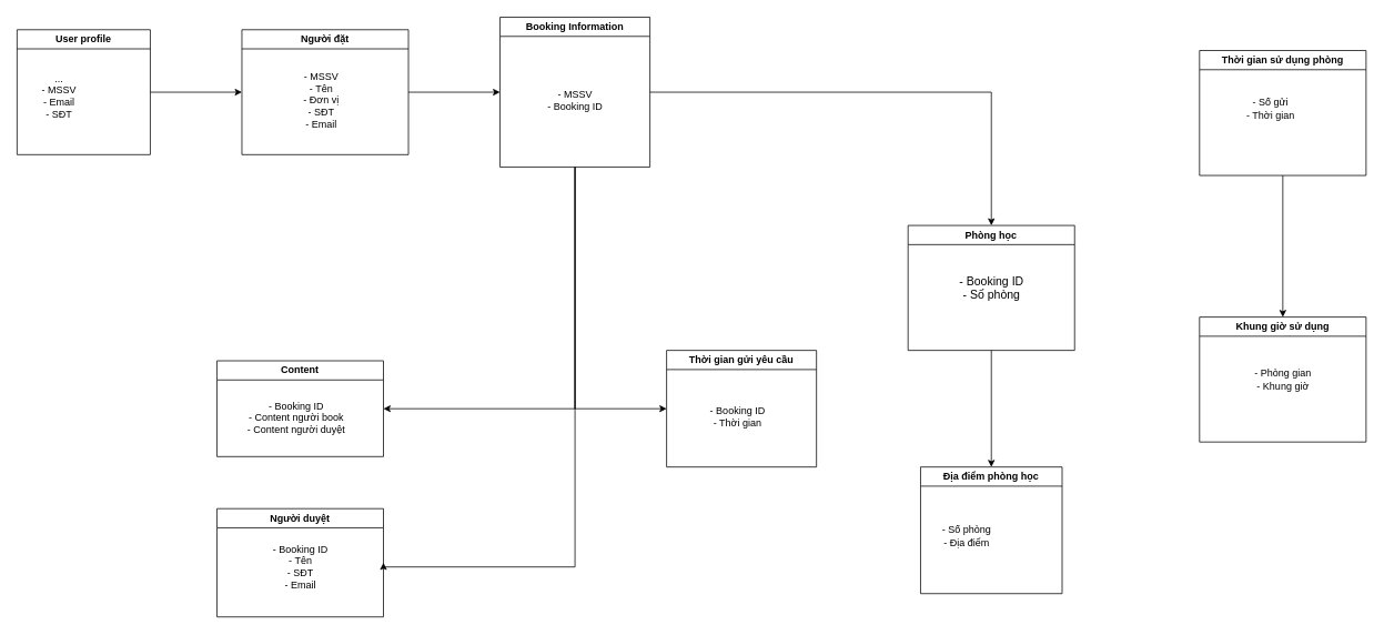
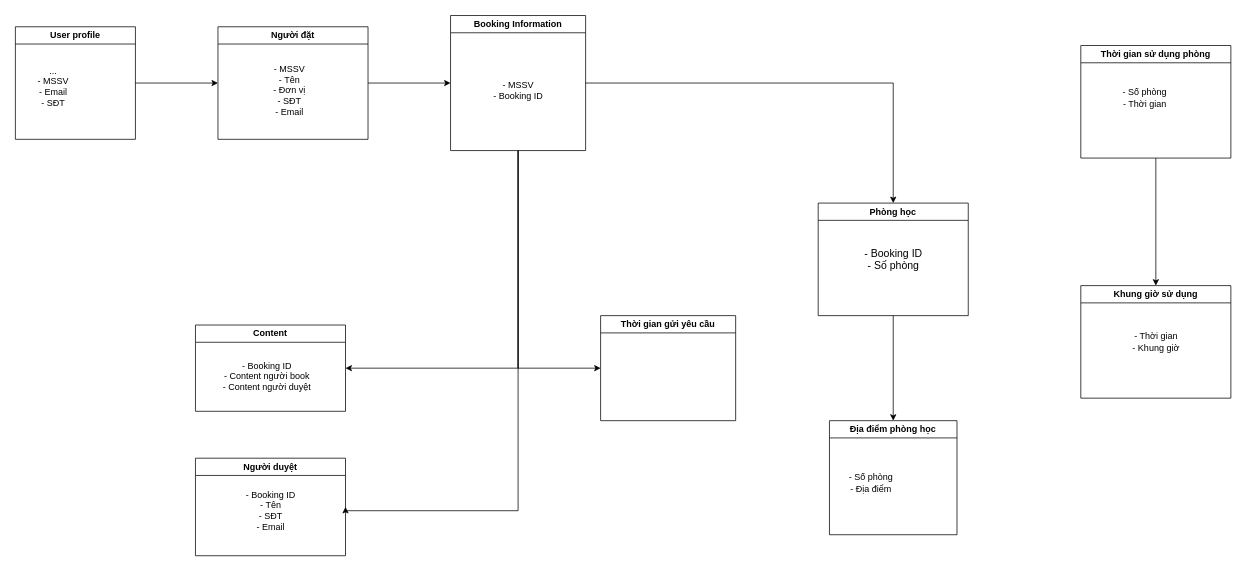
- <mxCell id="23" value="- Số gửi&lt;br&gt;- Thời gian" style="text;html=1;align=center;verticalAlign=middle;resizable=0;points=[];autosize=1;strokeColor=none;fillColor=none;" parent="22" vertex="1"><mxGeometry x="45" y="50" width="80" height="40" as="geometry" /></mxCell>
+ <mxCell id="23" value="- Số phòng&lt;br&gt;- Thời gian" style="text;html=1;align=center;verticalAlign=middle;resizable=0;points=[];autosize=1;strokeColor=none;fillColor=none;" parent="22" vertex="1"><mxGeometry x="45" y="50" width="80" height="40" as="geometry" /></mxCell>
- <mxCell id="25" value="- Phòng gian&lt;br&gt;- Khung giờ" style="text;html=1;align=center;verticalAlign=middle;resizable=0;points=[];autosize=1;strokeColor=none;fillColor=none;" parent="24" vertex="1"><mxGeometry x="55" y="55" width="90" height="40" as="geometry" /></mxCell>
+ <mxCell id="25" value="- Thời gian&lt;br&gt;- Khung giờ" style="text;html=1;align=center;verticalAlign=middle;resizable=0;points=[];autosize=1;strokeColor=none;fillColor=none;" parent="24" vertex="1"><mxGeometry x="55" y="55" width="90" height="40" as="geometry" /></mxCell>
- <mxCell id="29" value="- Booking ID&lt;br&gt;- Thời gian" style="text;html=1;align=center;verticalAlign=middle;resizable=0;points=[];autosize=1;strokeColor=none;fillColor=none;" parent="28" vertex="1"><mxGeometry x="40" y="60" width="90" height="40" as="geometry" /></mxCell>
